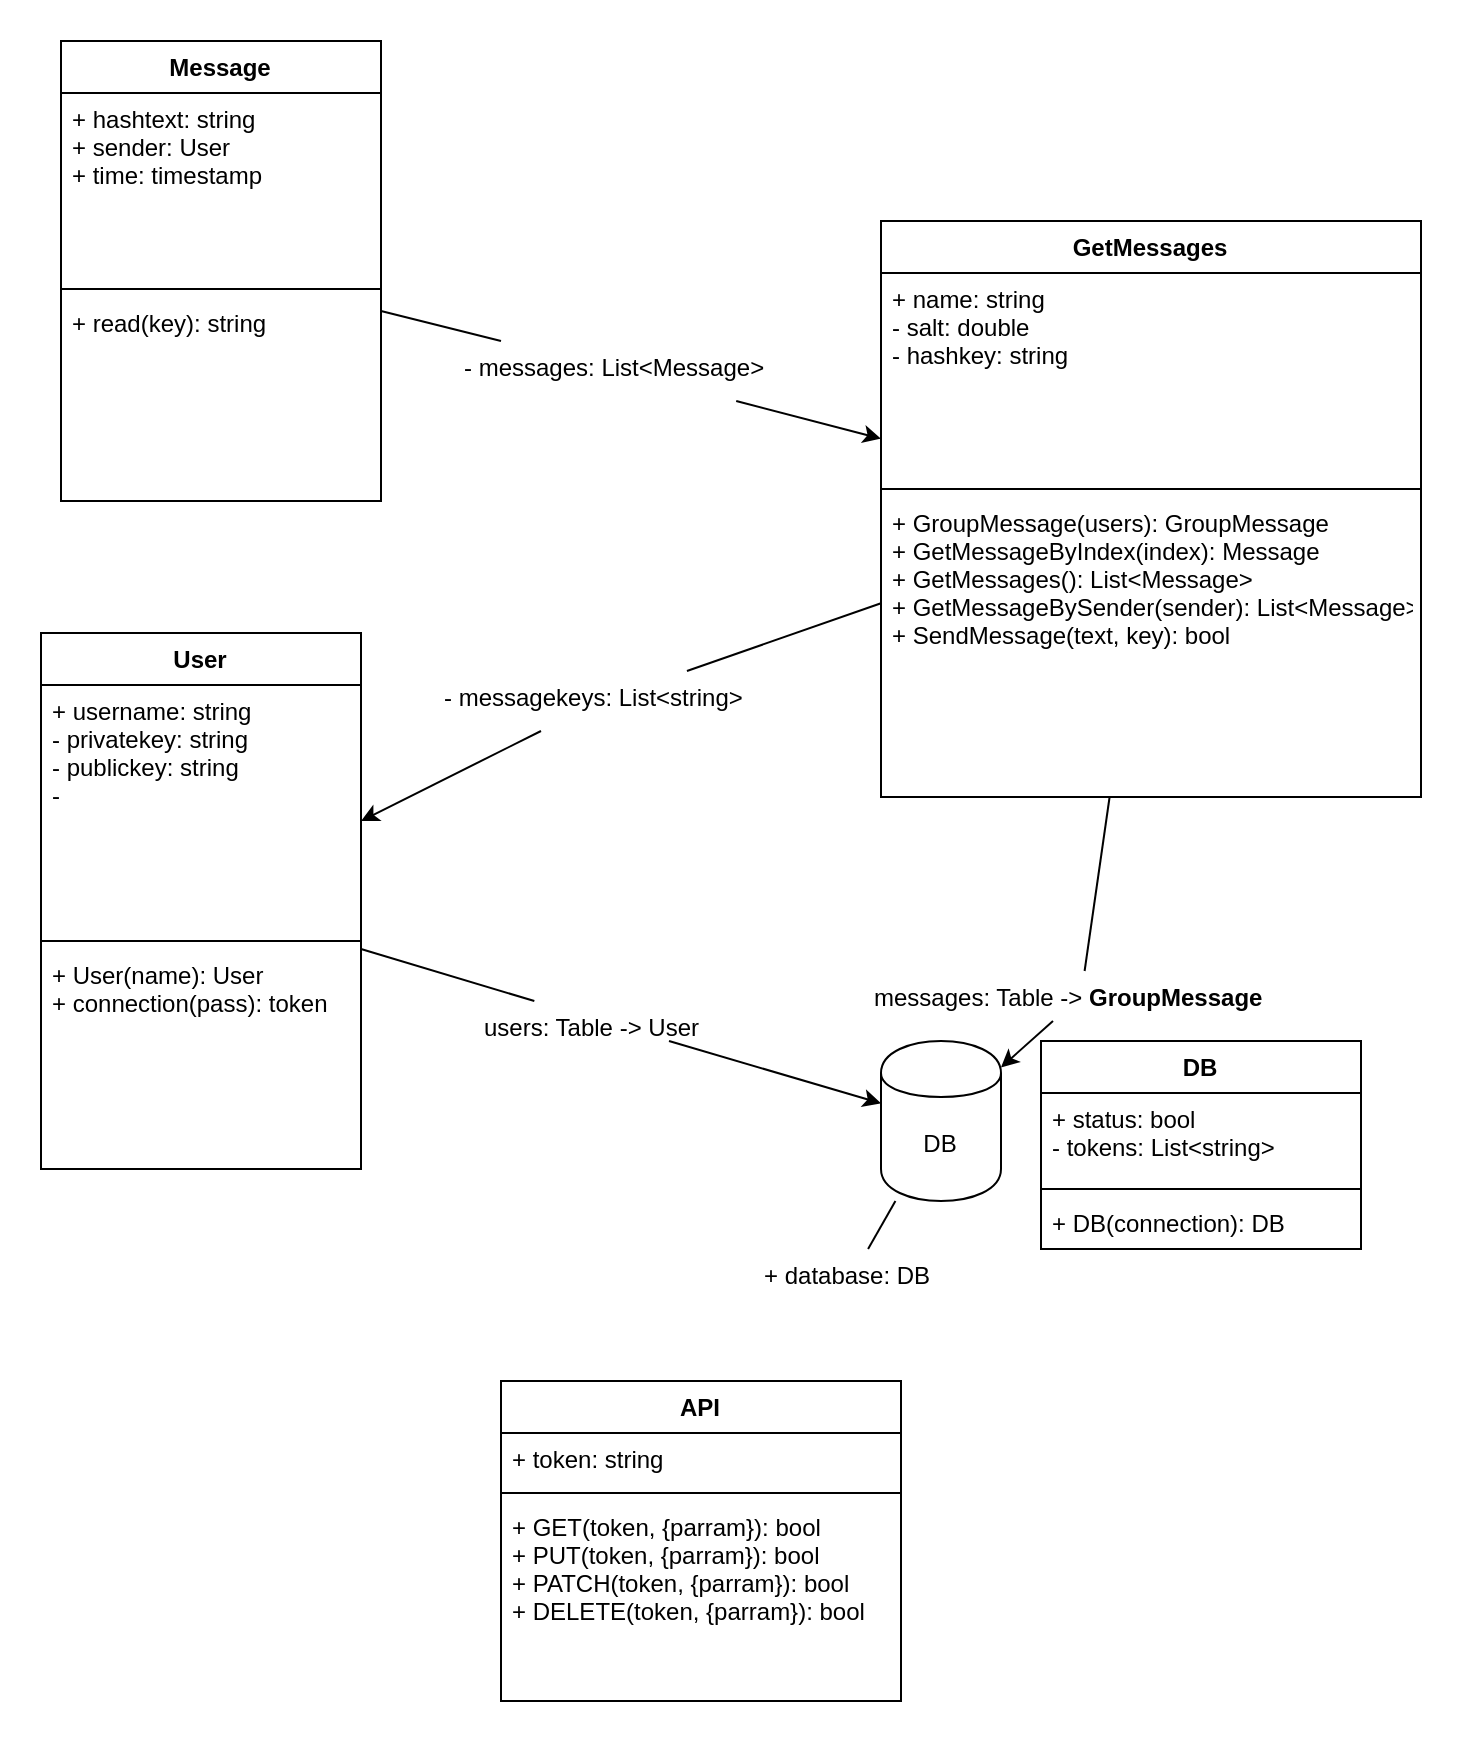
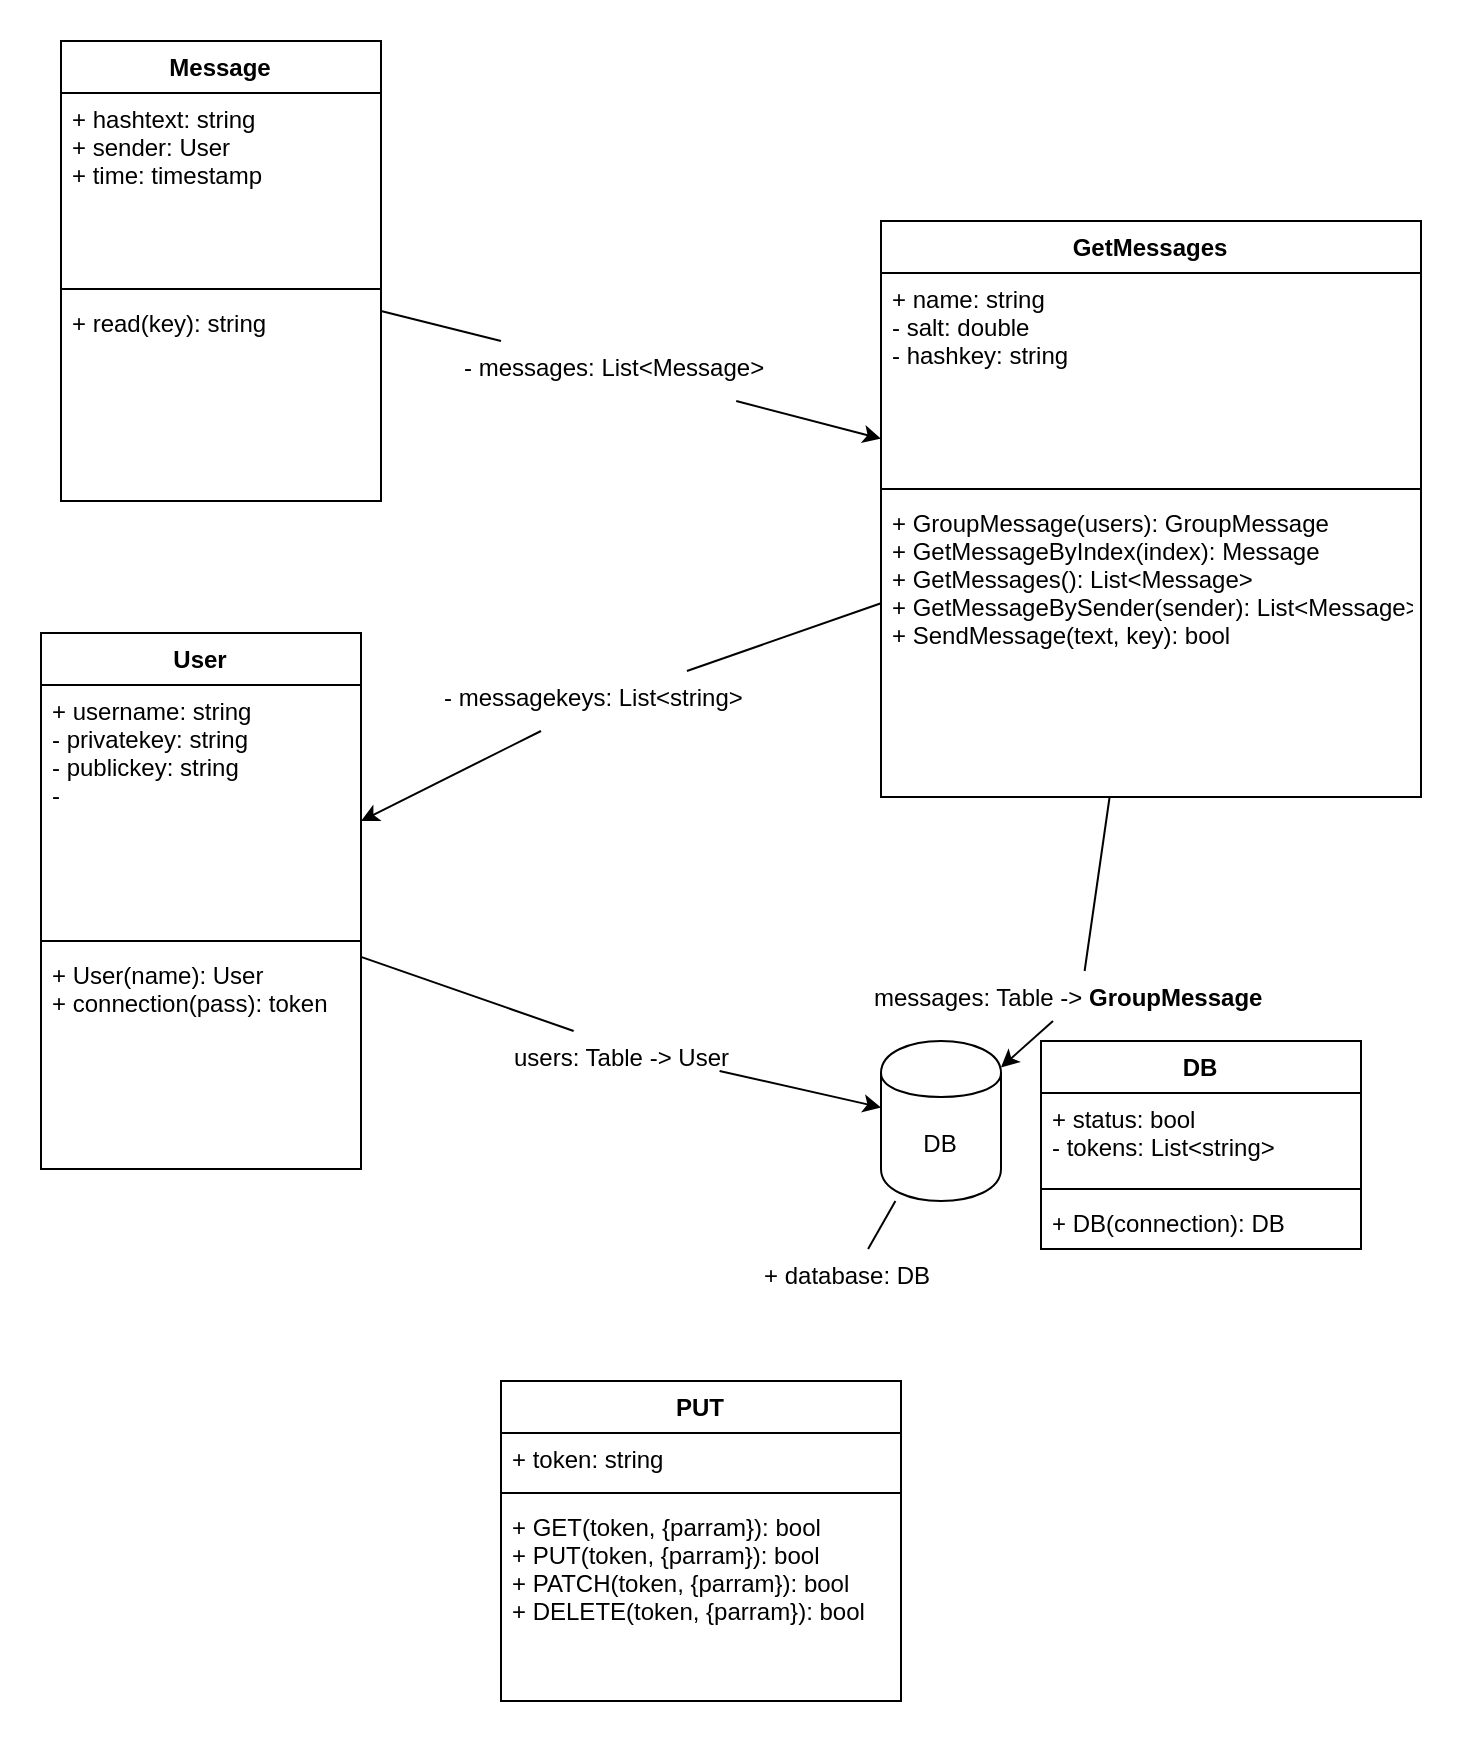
- <mxCell id="32" value="users: Table -&amp;gt; User" style="text;whiteSpace=wrap;html=1;" parent="1" vertex="1"><mxGeometry x="240" y="500" width="120" height="20" as="geometry" /></mxCell>
+ <mxCell id="32" value="users: Table -&amp;gt; User" style="text;whiteSpace=wrap;html=1;" parent="1" vertex="1"><mxGeometry x="255" y="515" width="120" height="20" as="geometry" /></mxCell>
- <mxCell id="2" value="API" style="swimlane;fontStyle=1;align=center;verticalAlign=top;childLayout=stackLayout;horizontal=1;startSize=26;horizontalStack=0;resizeParent=1;resizeParentMax=0;resizeLast=0;collapsible=1;marginBottom=0;" parent="1" vertex="1"><mxGeometry x="250" y="690" width="200" height="160" as="geometry" /></mxCell>
+ <mxCell id="2" value="PUT" style="swimlane;fontStyle=1;align=center;verticalAlign=top;childLayout=stackLayout;horizontal=1;startSize=26;horizontalStack=0;resizeParent=1;resizeParentMax=0;resizeLast=0;collapsible=1;marginBottom=0;" parent="1" vertex="1"><mxGeometry x="250" y="690" width="200" height="160" as="geometry" /></mxCell>
